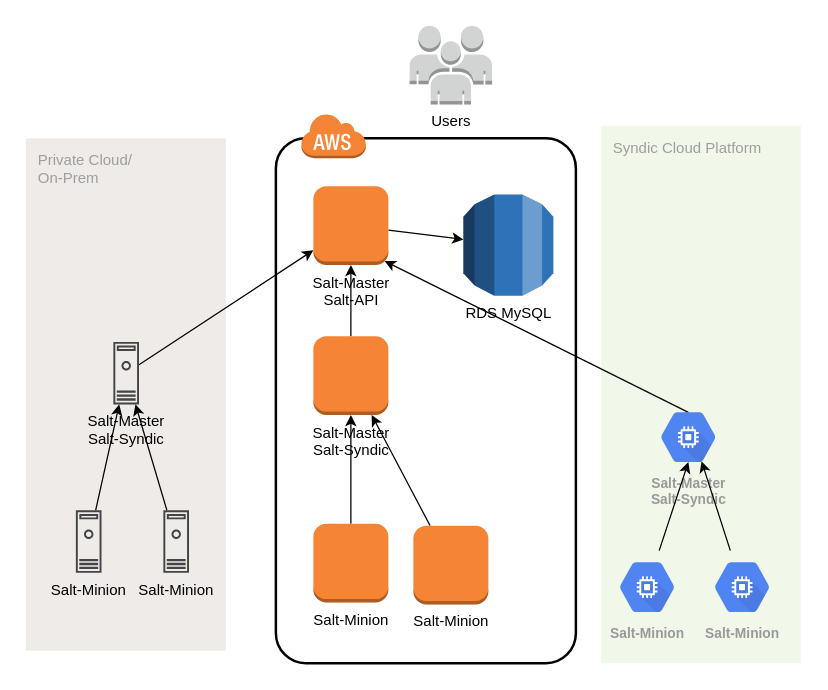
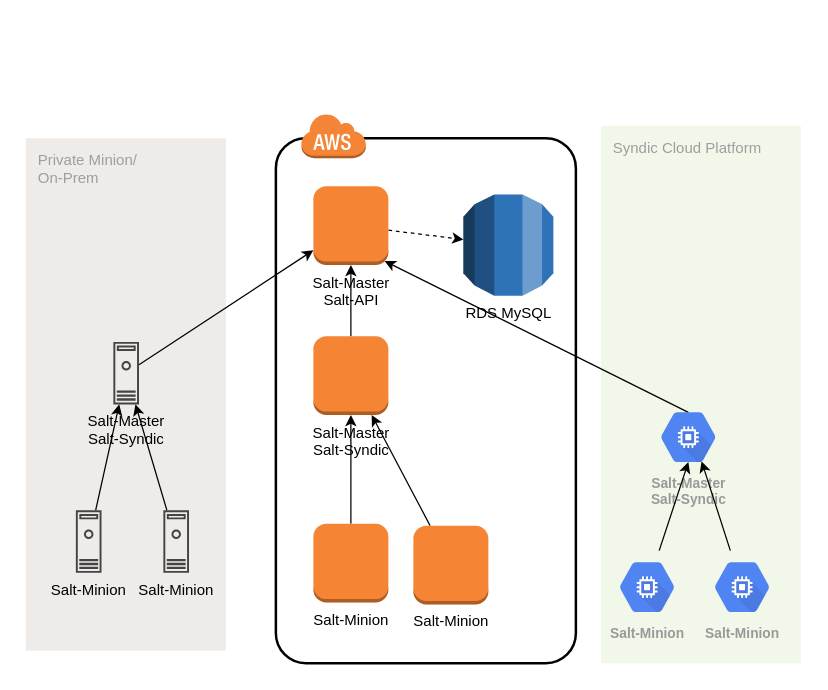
- <mxCell id="27" value="Users" style="outlineConnect=0;dashed=0;verticalLabelPosition=bottom;verticalAlign=top;align=center;html=1;shape=mxgraph.aws3.users;fillColor=#D2D3D3;gradientColor=none;" vertex="1" parent="1"><mxGeometry x="327" y="20" width="66" height="63" as="geometry" /></mxCell>
- <mxCell id="20" value="Private Cloud/&lt;br&gt;On-Prem" style="points=[[0,0,0],[0.25,0,0],[0.5,0,0],[0.75,0,0],[1,0,0],[1,0.25,0],[1,0.5,0],[1,0.75,0],[1,1,0],[0.75,1,0],[0.5,1,0],[0.25,1,0],[0,1,0],[0,0.75,0],[0,0.5,0],[0,0.25,0]];rounded=1;absoluteArcSize=1;arcSize=2;html=1;strokeColor=none;gradientColor=none;shadow=0;dashed=0;fontSize=12;fontColor=#9E9E9E;align=left;verticalAlign=top;spacing=10;spacingTop=-4;fillColor=#EFEBE9;" vertex="1" parent="1"><mxGeometry x="20" y="110" width="160" height="410" as="geometry" /></mxCell>
+ <mxCell id="20" value="Private Minion/&lt;br&gt;On-Prem" style="points=[[0,0,0],[0.25,0,0],[0.5,0,0],[0.75,0,0],[1,0,0],[1,0.25,0],[1,0.5,0],[1,0.75,0],[1,1,0],[0.75,1,0],[0.5,1,0],[0.25,1,0],[0,1,0],[0,0.75,0],[0,0.5,0],[0,0.25,0]];rounded=1;absoluteArcSize=1;arcSize=2;html=1;strokeColor=none;gradientColor=none;shadow=0;dashed=0;fontSize=12;fontColor=#9E9E9E;align=left;verticalAlign=top;spacing=10;spacingTop=-4;fillColor=#EFEBE9;" vertex="1" parent="1"><mxGeometry x="20" y="110" width="160" height="410" as="geometry" /></mxCell>
- <mxCell id="4" style="edgeStyle=none;rounded=0;orthogonalLoop=1;jettySize=auto;html=1;" edge="1" parent="1" source="5" target="28"><mxGeometry relative="1" as="geometry" /></mxCell>
+ <mxCell id="4" style="edgeStyle=none;rounded=0;orthogonalLoop=1;jettySize=auto;html=1;dashed=1;" edge="1" parent="1" source="5" target="28"><mxGeometry relative="1" as="geometry" /></mxCell>
